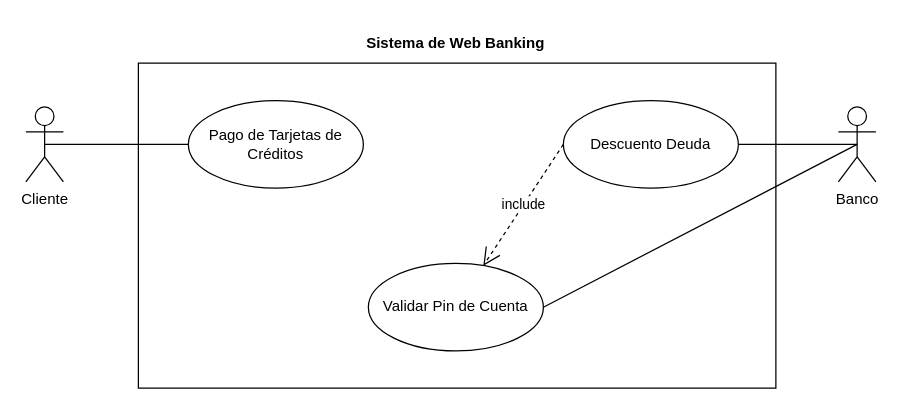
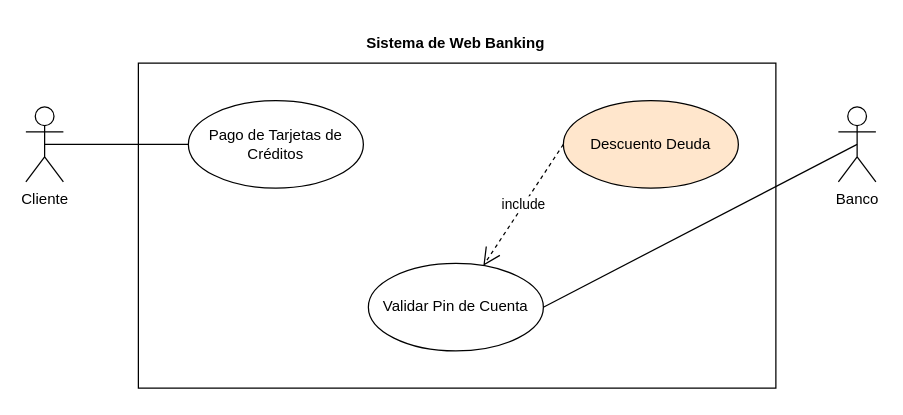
- <mxCell id="7" value="Descuento Deuda" style="ellipse;whiteSpace=wrap;html=1;" vertex="1" parent="1"><mxGeometry x="450" y="80" width="140" height="70" as="geometry" /></mxCell>
+ <mxCell id="7" value="Descuento Deuda" style="ellipse;whiteSpace=wrap;html=1;fillColor=#ffe6cc;" vertex="1" parent="1"><mxGeometry x="450" y="80" width="140" height="70" as="geometry" /></mxCell>
- <mxCell id="8" value="" style="endArrow=none;html=1;rounded=0;entryX=0.5;entryY=0.5;entryDx=0;entryDy=0;entryPerimeter=0;exitX=1;exitY=0.5;exitDx=0;exitDy=0;" edge="1" parent="1" source="7" target="5"><mxGeometry width="50" height="50" relative="1" as="geometry"><mxPoint x="230" y="480" as="sourcePoint" /><mxPoint x="280" y="430" as="targetPoint" /></mxGeometry></mxCell>
